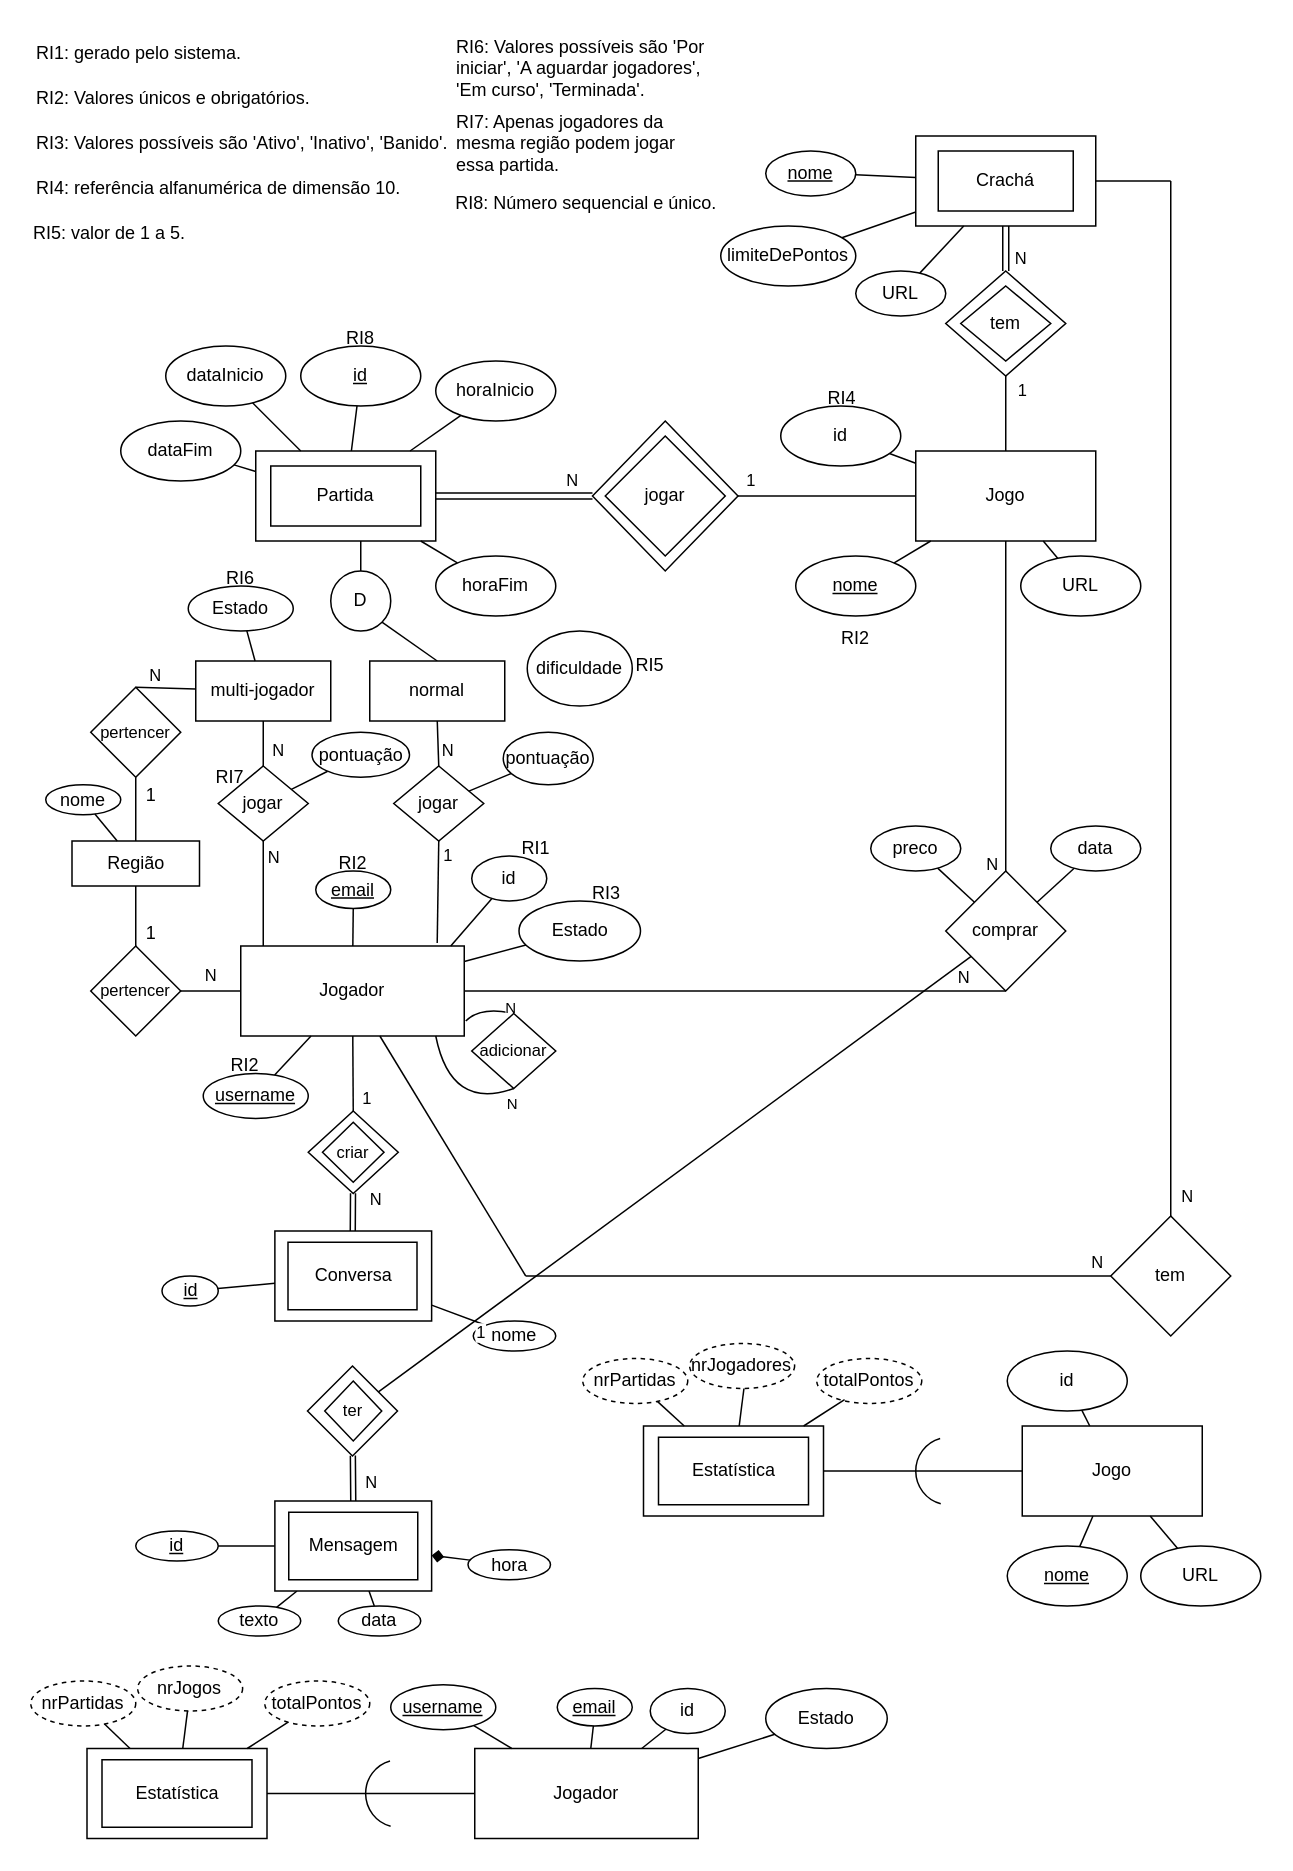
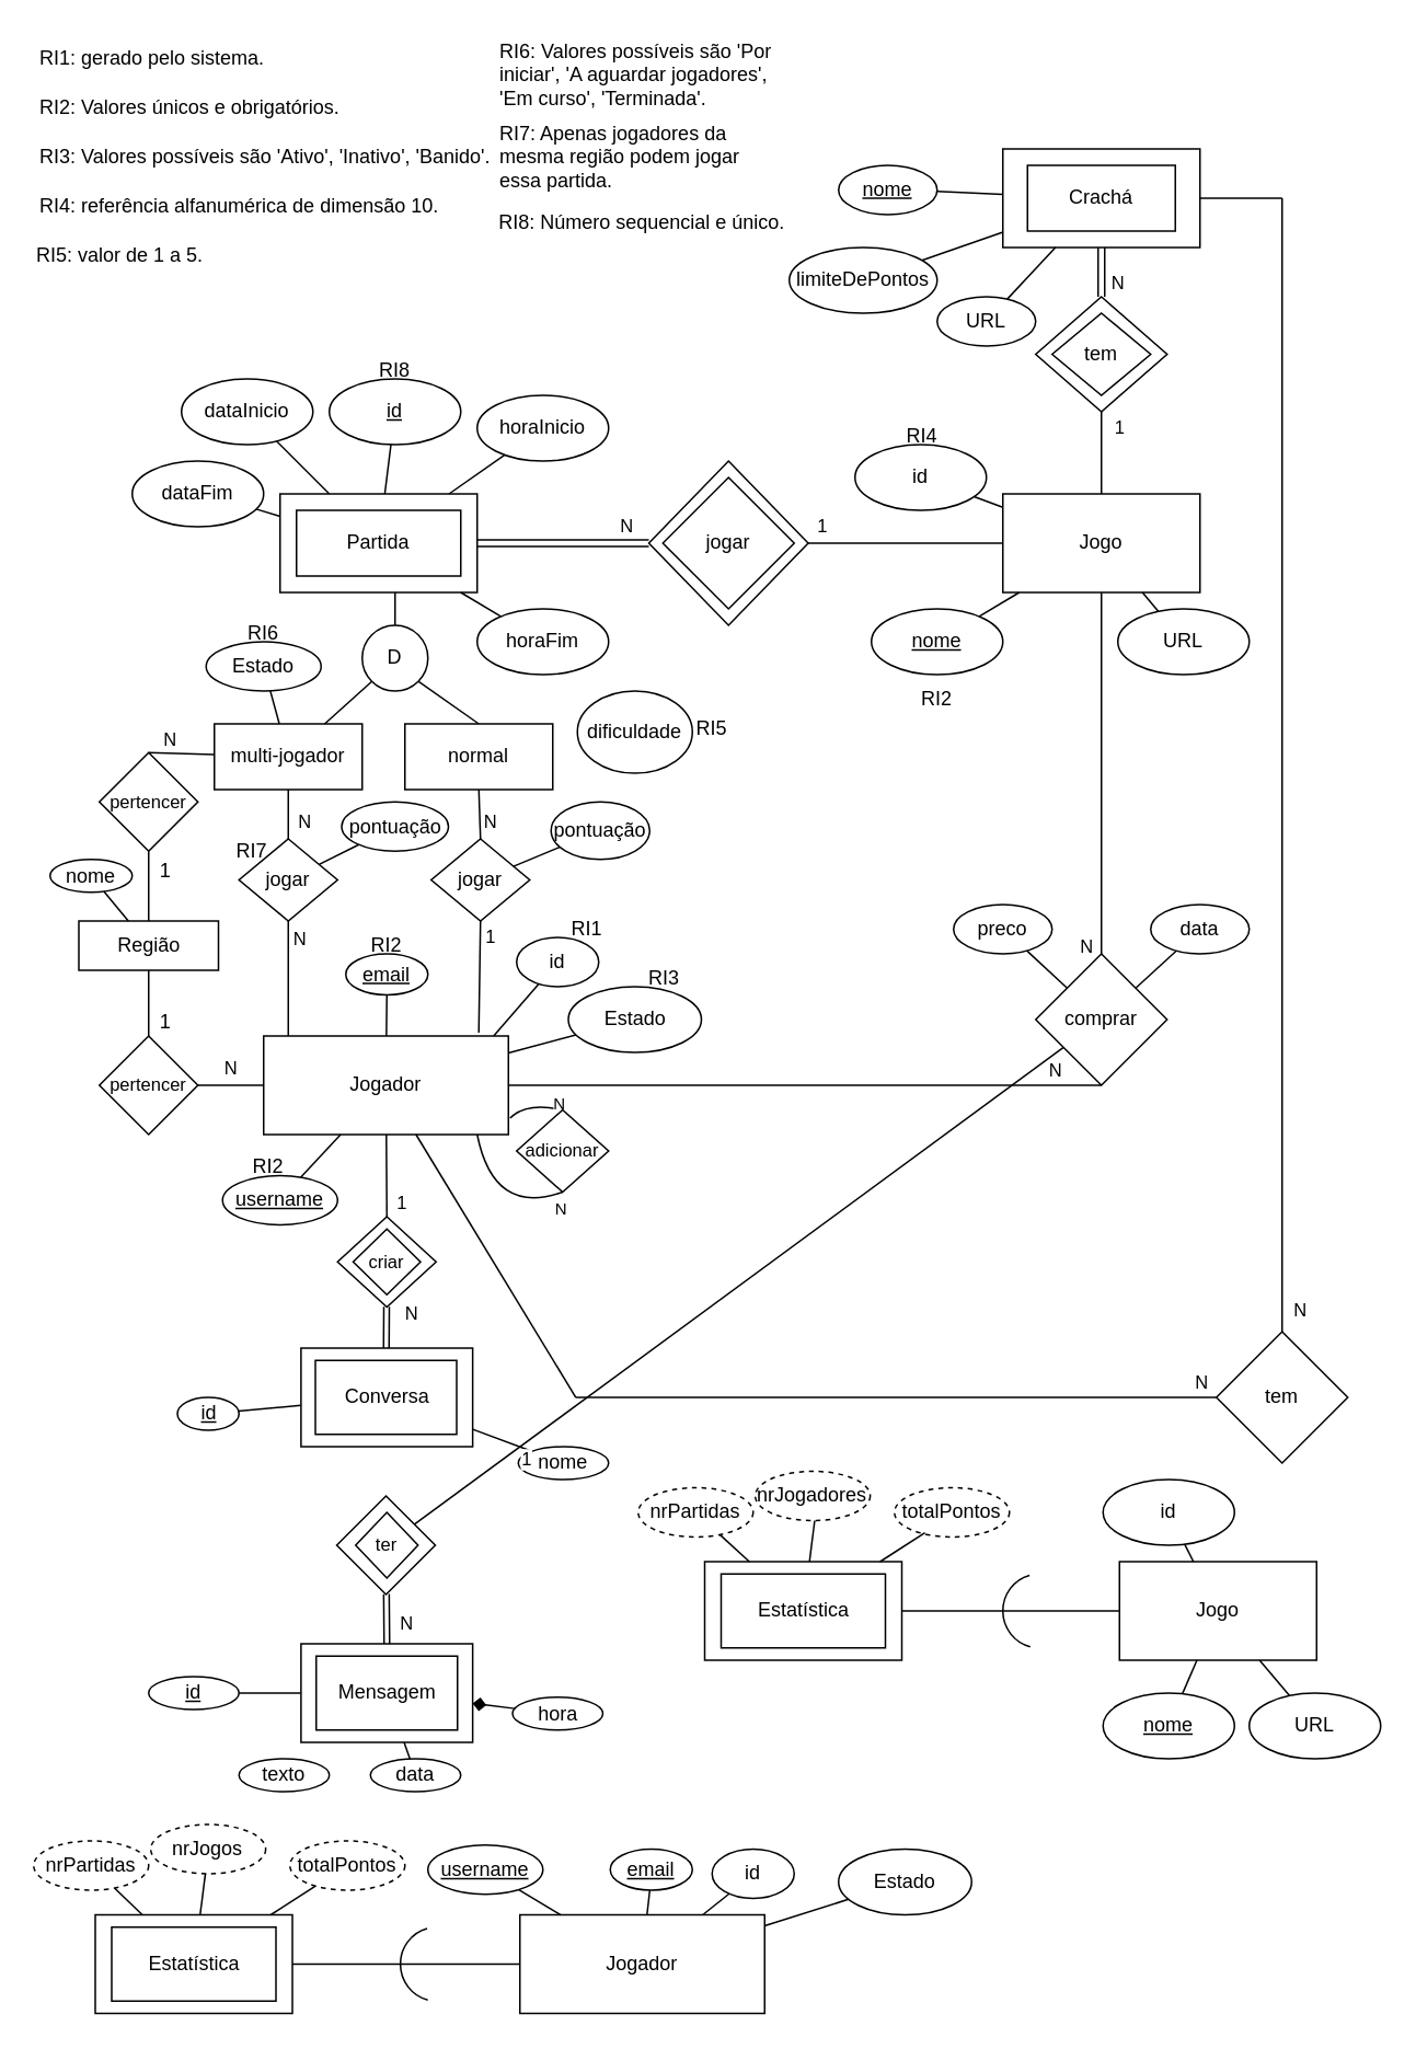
+ <mxCell id="54" value="" style="endArrow=none;html=1;rounded=0;entryX=0;entryY=1;entryDx=0;entryDy=0;" parent="1" source="53" target="51" edge="1"><mxGeometry width="50" height="50" relative="1" as="geometry"><mxPoint x="242.764" y="390.192" as="sourcePoint" /><mxPoint x="240" y="400" as="targetPoint" /></mxGeometry></mxCell>
- <mxCell id="105" value="" style="endArrow=none;html=1;rounded=0;" parent="1" source="104" target="118" edge="1"><mxGeometry width="50" height="50" relative="1" as="geometry"><mxPoint x="66.724" y="967.543" as="sourcePoint" /><mxPoint x="203.75" y="1055" as="targetPoint" /></mxGeometry></mxCell>
